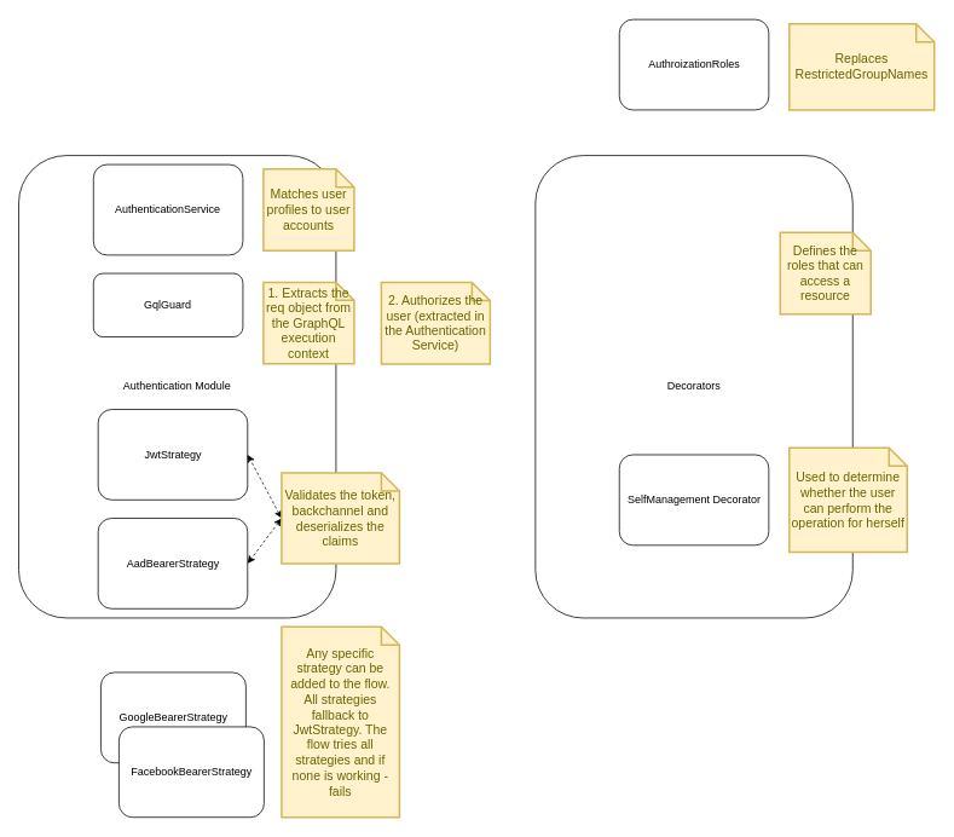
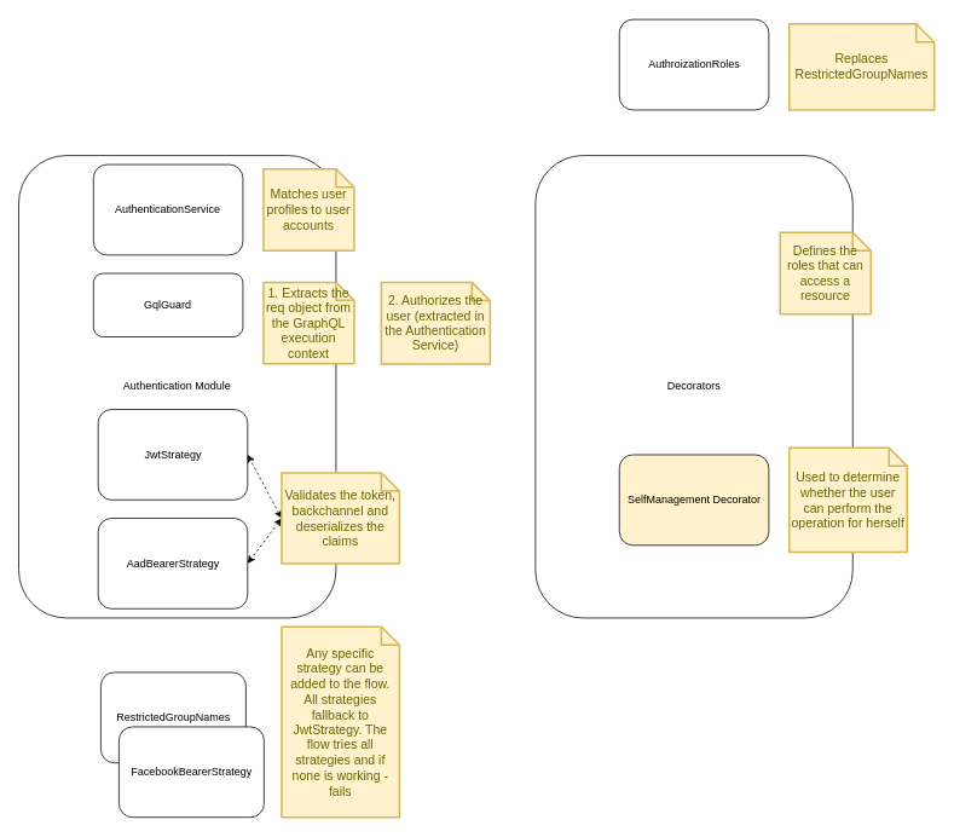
- <mxCell id="18" value="SelfManagement Decorator" style="rounded=1;whiteSpace=wrap;html=1;" vertex="1" parent="1"><mxGeometry x="682.574" y="500.996" width="164.848" height="99.783" as="geometry" /></mxCell>
+ <mxCell id="18" value="SelfManagement Decorator" style="rounded=1;whiteSpace=wrap;html=1;fillColor=#fff2cc;" vertex="1" parent="1"><mxGeometry x="682.574" y="500.996" width="164.848" height="99.783" as="geometry" /></mxCell>
- <mxCell id="13" value="GoogleBearerStrategy" style="rounded=1;whiteSpace=wrap;html=1;" parent="1" vertex="1"><mxGeometry x="110.58" y="741.003" width="160" height="99.783" as="geometry" /></mxCell>
+ <mxCell id="13" value="RestrictedGroupNames" style="rounded=1;whiteSpace=wrap;html=1;" parent="1" vertex="1"><mxGeometry x="110.58" y="741.003" width="160" height="99.783" as="geometry" /></mxCell>
